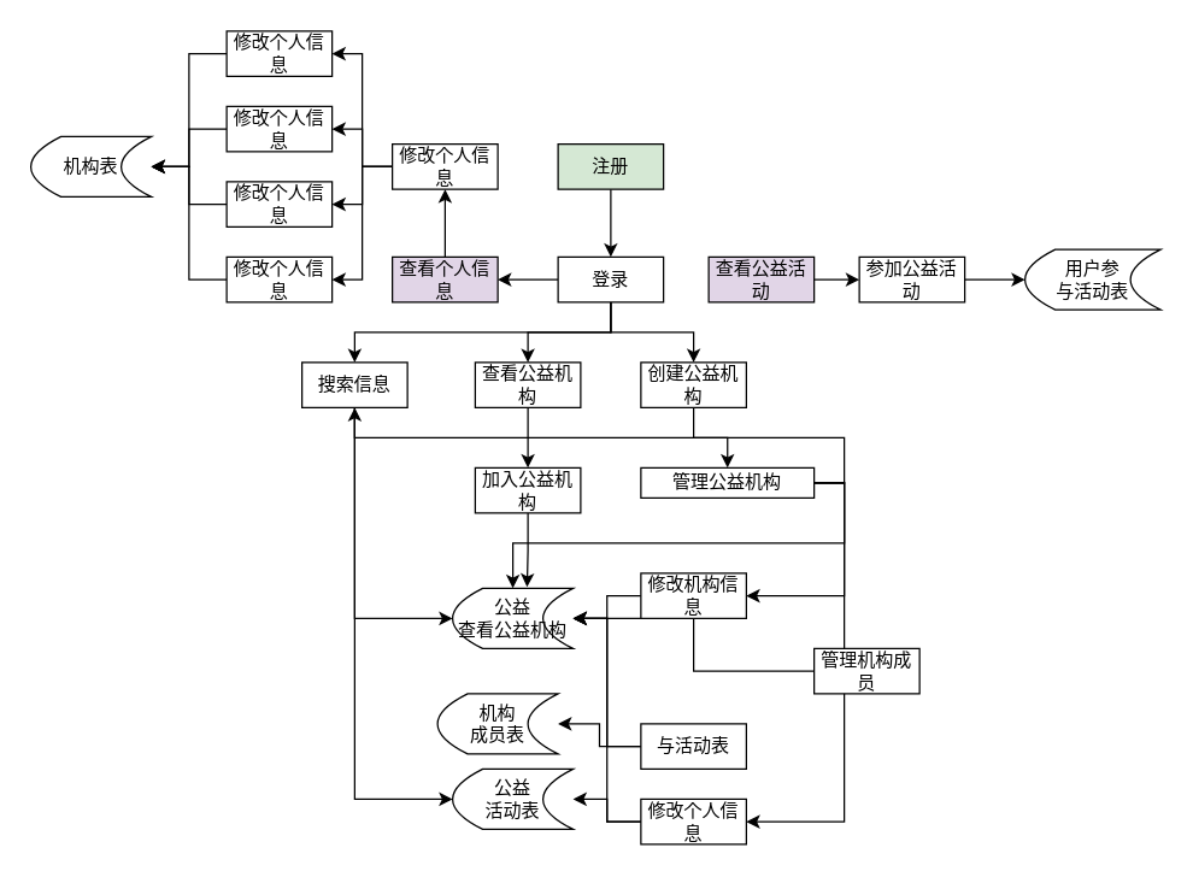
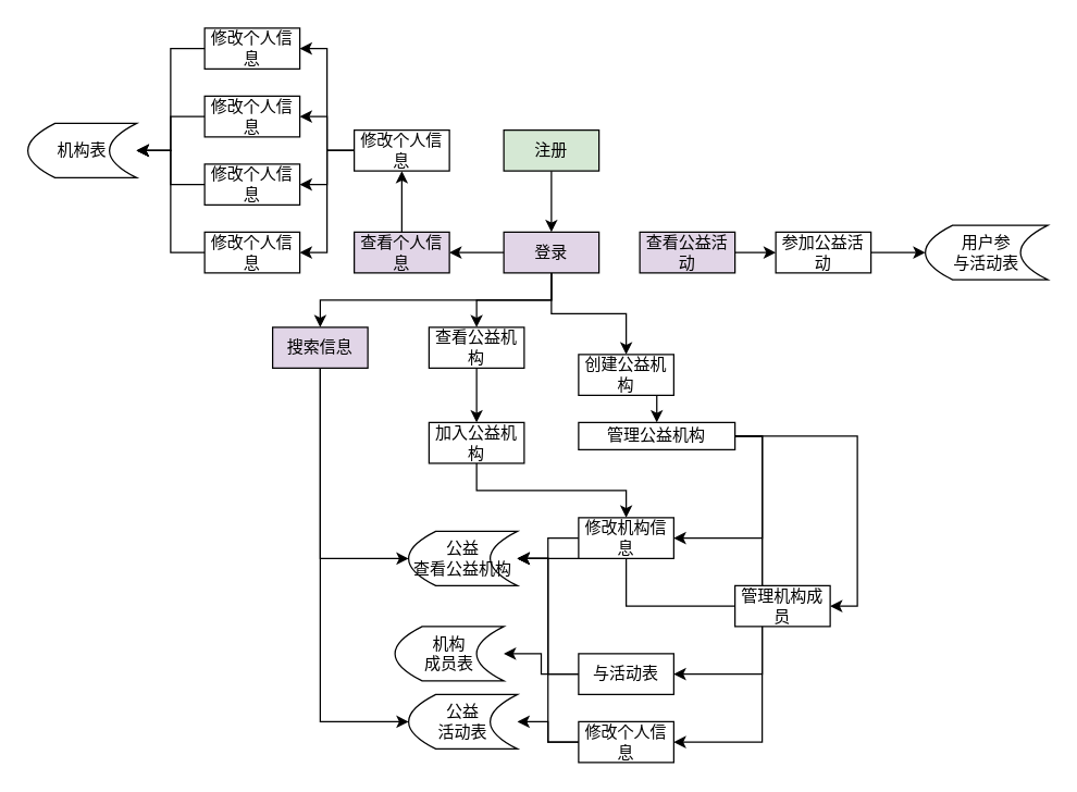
- <mxCell id="8" value="登录" style="rounded=0;whiteSpace=wrap;html=1;" vertex="1" parent="1"><mxGeometry x="370" y="170" width="70" height="30" as="geometry" /></mxCell>
+ <mxCell id="8" value="登录" style="rounded=0;whiteSpace=wrap;html=1;fillColor=#e1d5e7;" vertex="1" parent="1"><mxGeometry x="370" y="170" width="70" height="30" as="geometry" /></mxCell>
- <mxCell id="56" value="搜索信息" style="rounded=0;whiteSpace=wrap;html=1;" vertex="1" parent="1"><mxGeometry x="200" y="240" width="70" height="30" as="geometry" /></mxCell>
+ <mxCell id="56" value="搜索信息" style="rounded=0;whiteSpace=wrap;html=1;fillColor=#e1d5e7;" vertex="1" parent="1"><mxGeometry x="200" y="240" width="70" height="30" as="geometry" /></mxCell>
- <mxCell id="31" value="创建公益机构" style="rounded=0;whiteSpace=wrap;html=1;" vertex="1" parent="1"><mxGeometry x="425" y="240" width="70" height="30" as="geometry" /></mxCell>
+ <mxCell id="31" value="创建公益机构" style="rounded=0;whiteSpace=wrap;html=1;" vertex="1" parent="1"><mxGeometry x="425" y="260" width="70" height="30" as="geometry" /></mxCell>
- <mxCell id="37" style="edgeStyle=orthogonalEdgeStyle;rounded=0;orthogonalLoop=1;jettySize=auto;html=1;exitX=1;exitY=0.5;exitDx=0;exitDy=0;" edge="1" parent="1" source="39" target="56"><mxGeometry relative="1" as="geometry" /></mxCell>
+ <mxCell id="37" style="edgeStyle=orthogonalEdgeStyle;rounded=0;orthogonalLoop=1;jettySize=auto;html=1;exitX=1;exitY=0.5;exitDx=0;exitDy=0;entryX=1;entryY=0.5;entryDx=0;entryDy=0;" edge="1" parent="1" source="39" target="48"><mxGeometry relative="1" as="geometry" /></mxCell>
- <mxCell id="36" style="edgeStyle=orthogonalEdgeStyle;rounded=0;orthogonalLoop=1;jettySize=auto;html=1;exitX=1;exitY=0.5;exitDx=0;exitDy=0;" edge="1" parent="1" source="39" target="44"><mxGeometry relative="1" as="geometry" /></mxCell>
+ <mxCell id="36" style="edgeStyle=orthogonalEdgeStyle;rounded=0;orthogonalLoop=1;jettySize=auto;html=1;exitX=1;exitY=0.5;exitDx=0;exitDy=0;entryX=1;entryY=0.5;entryDx=0;entryDy=0;" edge="1" parent="1" source="39" target="46"><mxGeometry relative="1" as="geometry" /></mxCell>
- <mxCell id="50" style="edgeStyle=orthogonalEdgeStyle;rounded=0;orthogonalLoop=1;jettySize=auto;html=1;exitX=0.5;exitY=1;exitDx=0;exitDy=0;entryX=0.618;entryY=-0.022;entryDx=0;entryDy=0;entryPerimeter=0;" edge="1" parent="1" source="34" target="44"><mxGeometry relative="1" as="geometry" /></mxCell>
+ <mxCell id="50" style="edgeStyle=orthogonalEdgeStyle;rounded=0;orthogonalLoop=1;jettySize=auto;html=1;exitX=0.5;exitY=1;exitDx=0;exitDy=0;" edge="1" parent="1" source="34" target="45"><mxGeometry relative="1" as="geometry" /></mxCell>
